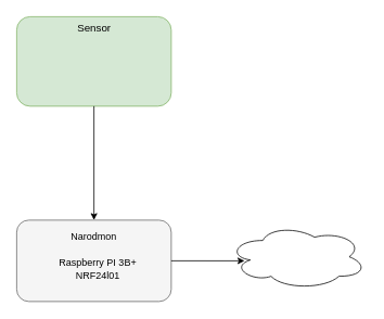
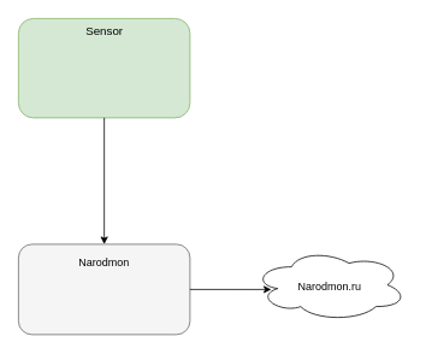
+ <mxCell id="9" value="Narodmon.ru" style="text;html=1;strokeColor=none;fillColor=none;align=center;verticalAlign=middle;whiteSpace=wrap;rounded=0;" vertex="1" parent="1"><mxGeometry x="310" y="302" width="110" height="30" as="geometry" /></mxCell>
- <mxCell id="6" value="Raspberry PI 3B+&lt;br&gt;NRF24l01" style="text;html=1;strokeColor=none;fillColor=none;align=center;verticalAlign=middle;whiteSpace=wrap;rounded=0;" vertex="1" parent="1"><mxGeometry x="40" y="300" width="160" height="60" as="geometry" /></mxCell>
